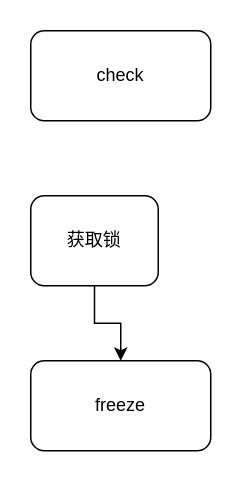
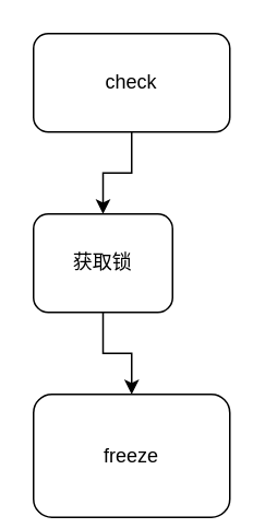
+ <mxCell id="2" value="" style="edgeStyle=orthogonalEdgeStyle;rounded=0;orthogonalLoop=1;jettySize=auto;html=1;" edge="1" parent="1" source="3" target="5"><mxGeometry relative="1" as="geometry" /></mxCell>
- <mxCell id="6" value="freeze" style="rounded=1;whiteSpace=wrap;html=1;" vertex="1" parent="1"><mxGeometry x="20" y="240" width="120" height="60" as="geometry" /></mxCell>
+ <mxCell id="6" value="freeze" style="rounded=1;whiteSpace=wrap;html=1;" vertex="1" parent="1"><mxGeometry x="20" y="240" width="120" height="75" as="geometry" /></mxCell>
